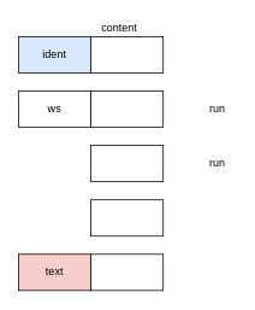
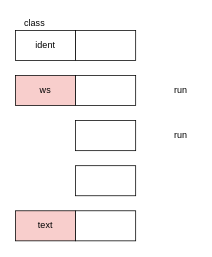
+ <mxCell id="4" value="class" style="text;html=1;strokeColor=none;fillColor=none;align=left;verticalAlign=middle;whiteSpace=wrap;rounded=0;" parent="1" vertex="1"><mxGeometry x="30" y="20" width="40" height="20" as="geometry" /></mxCell>
- <mxCell id="5" value="content" style="text;html=1;strokeColor=none;fillColor=none;align=left;verticalAlign=middle;whiteSpace=wrap;rounded=0;" parent="1" vertex="1"><mxGeometry x="110" y="20" width="40" height="20" as="geometry" /></mxCell>
- <mxCell id="2" value="ident" style="rounded=0;whiteSpace=wrap;html=1;fillColor=#dae8fc;" parent="1" vertex="1"><mxGeometry x="20" y="40" width="80" height="40" as="geometry" /></mxCell>
+ <mxCell id="2" value="ident" style="rounded=0;whiteSpace=wrap;html=1;" parent="1" vertex="1"><mxGeometry x="20" y="40" width="80" height="40" as="geometry" /></mxCell>
- <mxCell id="6" value="ws" style="rounded=0;whiteSpace=wrap;html=1;" parent="1" vertex="1"><mxGeometry x="20" y="100" width="80" height="40" as="geometry" /></mxCell>
+ <mxCell id="6" value="ws" style="rounded=0;whiteSpace=wrap;html=1;fillColor=#f8cecc;" parent="1" vertex="1"><mxGeometry x="20" y="100" width="80" height="40" as="geometry" /></mxCell>
